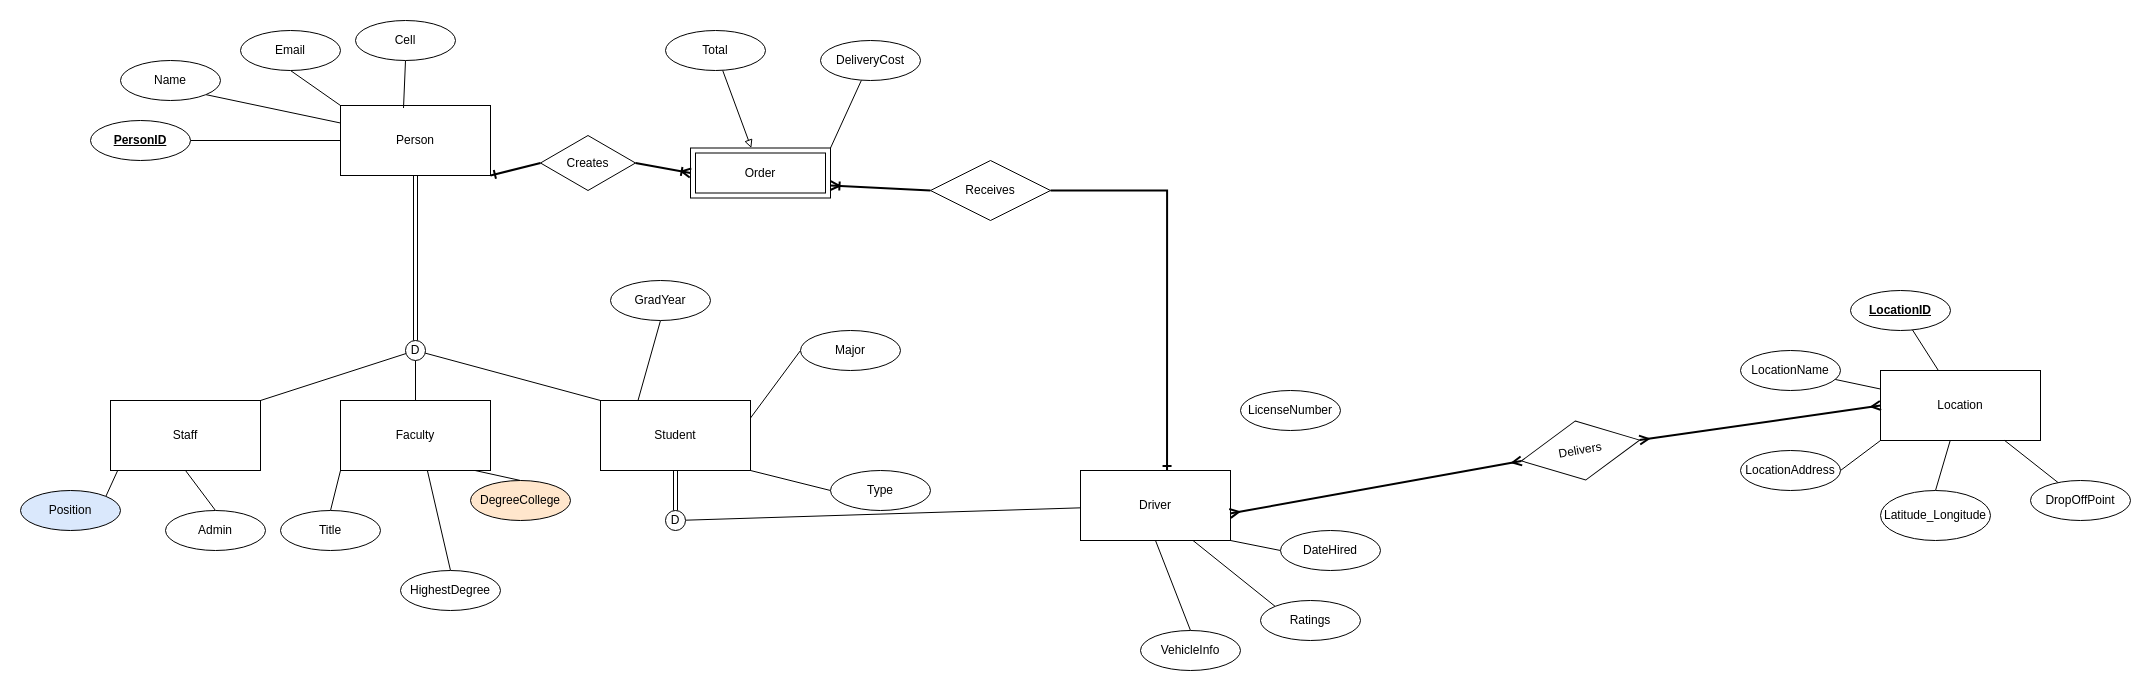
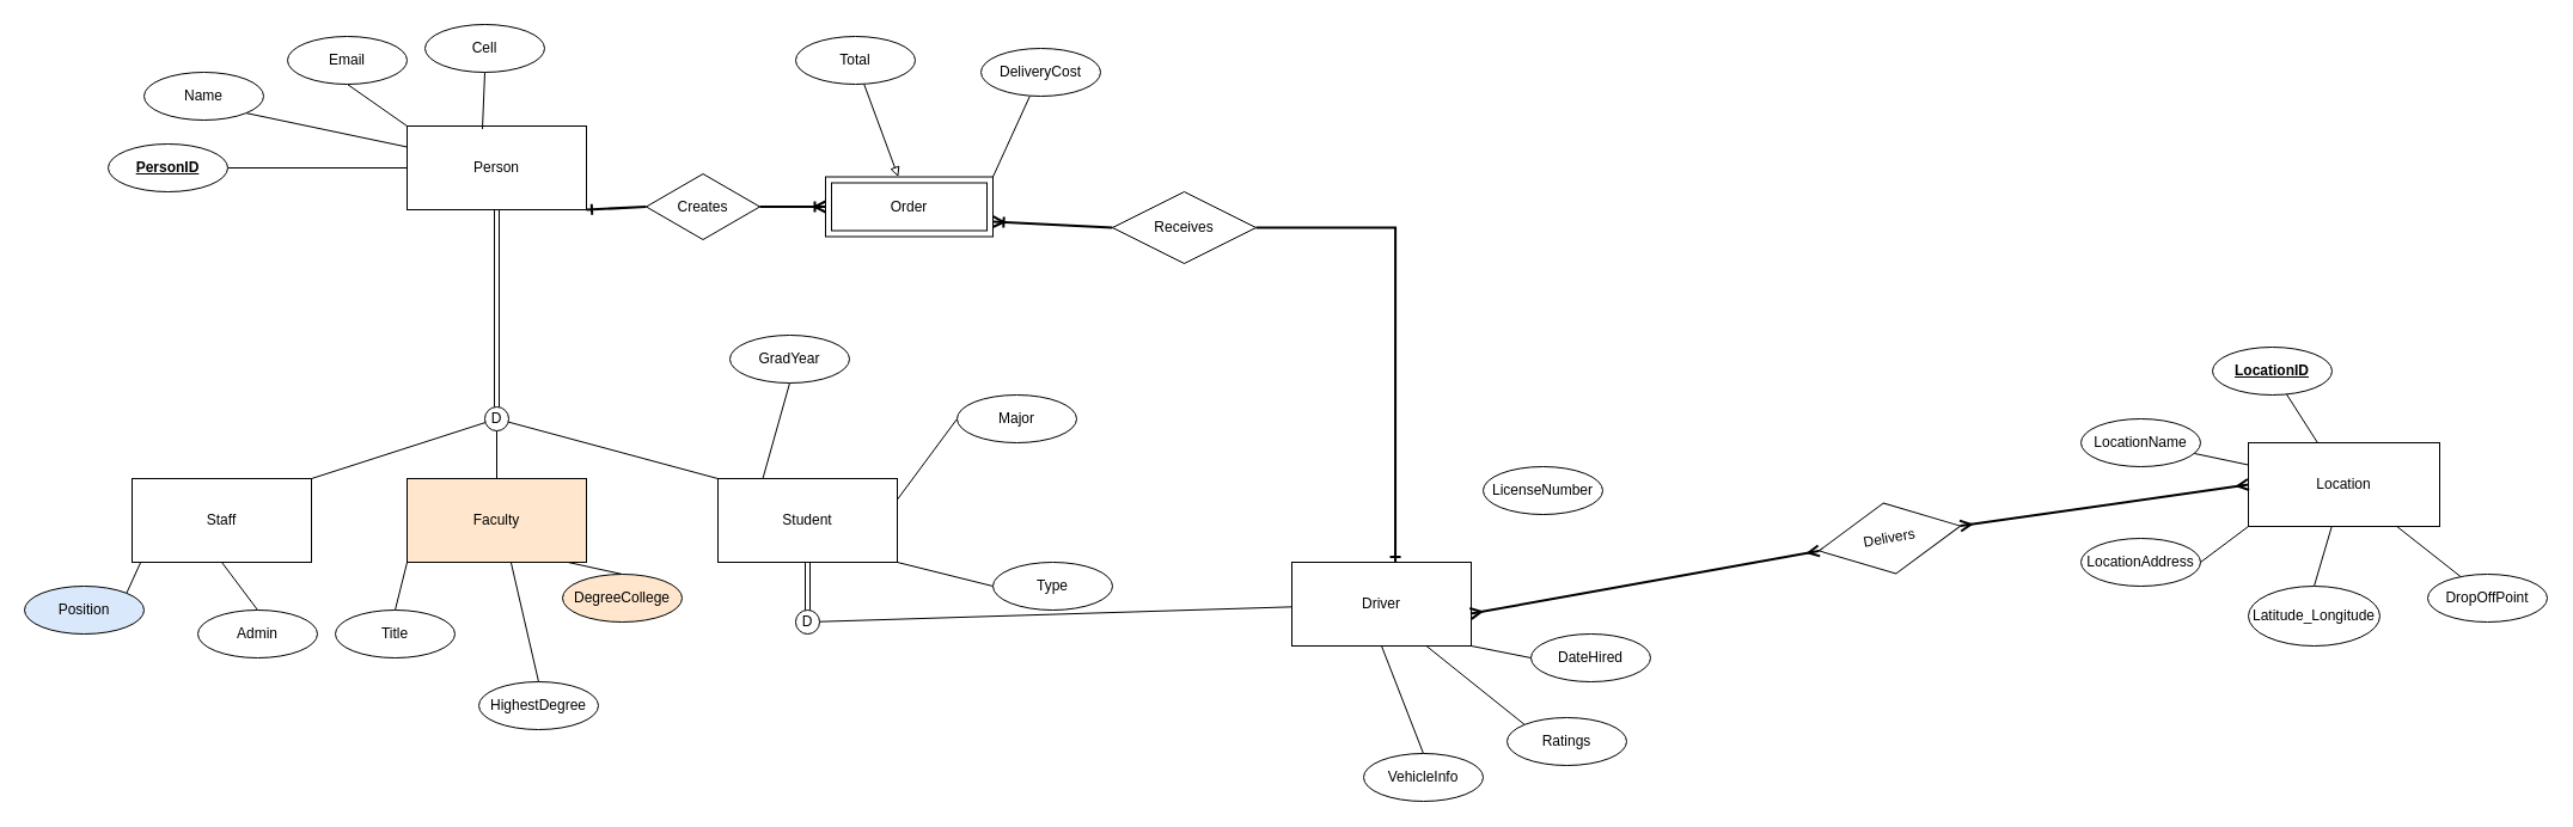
- <mxCell id="62" value="Creates" style="shape=rhombus;perimeter=rhombusPerimeter;whiteSpace=wrap;html=1;align=center;" vertex="1" parent="1"><mxGeometry x="540" y="135" width="95" height="55" as="geometry" /></mxCell>
+ <mxCell id="62" value="Creates" style="shape=rhombus;perimeter=rhombusPerimeter;whiteSpace=wrap;html=1;align=center;" vertex="1" parent="1"><mxGeometry x="540" y="145" width="95" height="55" as="geometry" /></mxCell>
- <mxCell id="18" value="Faculty" style="whiteSpace=wrap;html=1;align=center;" parent="1" vertex="1"><mxGeometry x="340" y="400" width="150" height="70" as="geometry" /></mxCell>
+ <mxCell id="18" value="Faculty" style="whiteSpace=wrap;html=1;align=center;fillColor=#ffe6cc;" parent="1" vertex="1"><mxGeometry x="340" y="400" width="150" height="70" as="geometry" /></mxCell>
